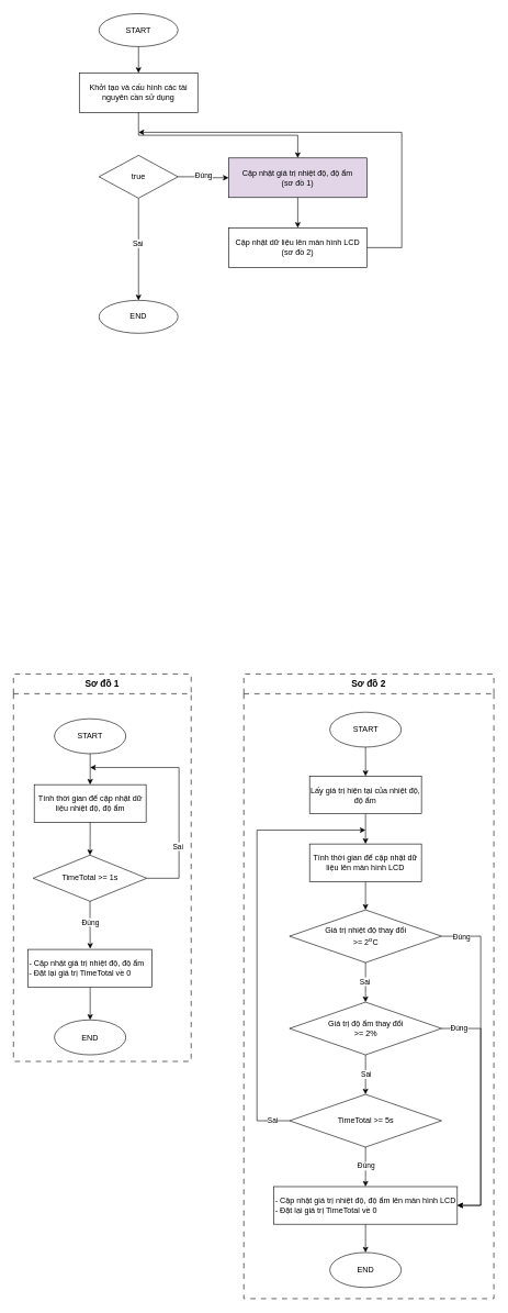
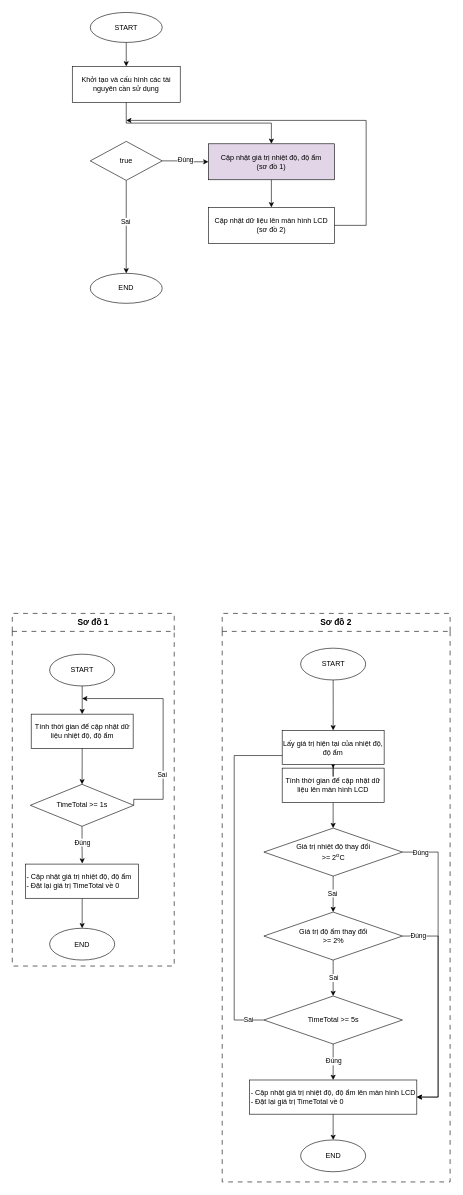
- <mxCell id="25" value="Lấy giá trị hiện tại của nhiệt độ, độ ẩm" style="rounded=0;whiteSpace=wrap;html=1;" vertex="1" parent="3"><mxGeometry x="80" y="97" width="170" height="57" as="geometry" /></mxCell>
+ <mxCell id="25" value="Lấy giá trị hiện tại của nhiệt độ, độ ẩm" style="rounded=0;whiteSpace=wrap;html=1;" vertex="1" parent="3"><mxGeometry x="80" y="137" width="170" height="57" as="geometry" /></mxCell>
- <mxCell id="38" value="TimeTotal &amp;gt;= 1s" style="rhombus;whiteSpace=wrap;html=1;" parent="28" vertex="1"><mxGeometry x="30" y="275" width="172.5" height="70" as="geometry" /></mxCell>
+ <mxCell id="38" value="TimeTotal &amp;gt;= 1s" style="rhombus;whiteSpace=wrap;html=1;" parent="28" vertex="1"><mxGeometry x="30" y="285" width="172.5" height="70" as="geometry" /></mxCell>
